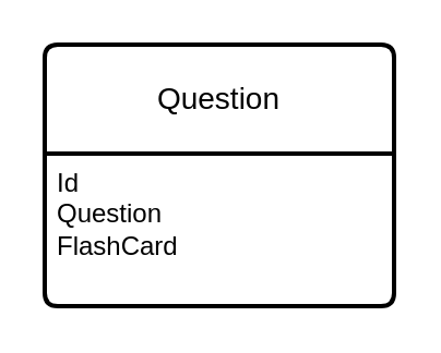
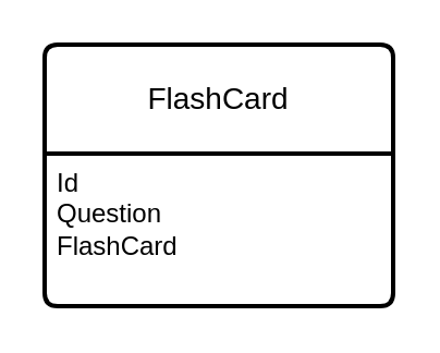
- <mxCell id="2" value="Question" style="swimlane;childLayout=stackLayout;horizontal=1;startSize=50;horizontalStack=0;rounded=1;fontSize=14;fontStyle=0;strokeWidth=2;resizeParent=0;resizeLast=1;shadow=0;dashed=0;align=center;arcSize=4;whiteSpace=wrap;html=1;" vertex="1" parent="1"><mxGeometry x="20" y="20" width="160" height="120" as="geometry" /></mxCell>
+ <mxCell id="2" value="FlashCard" style="swimlane;childLayout=stackLayout;horizontal=1;startSize=50;horizontalStack=0;rounded=1;fontSize=14;fontStyle=0;strokeWidth=2;resizeParent=0;resizeLast=1;shadow=0;dashed=0;align=center;arcSize=4;whiteSpace=wrap;html=1;" vertex="1" parent="1"><mxGeometry x="20" y="20" width="160" height="120" as="geometry" /></mxCell>
